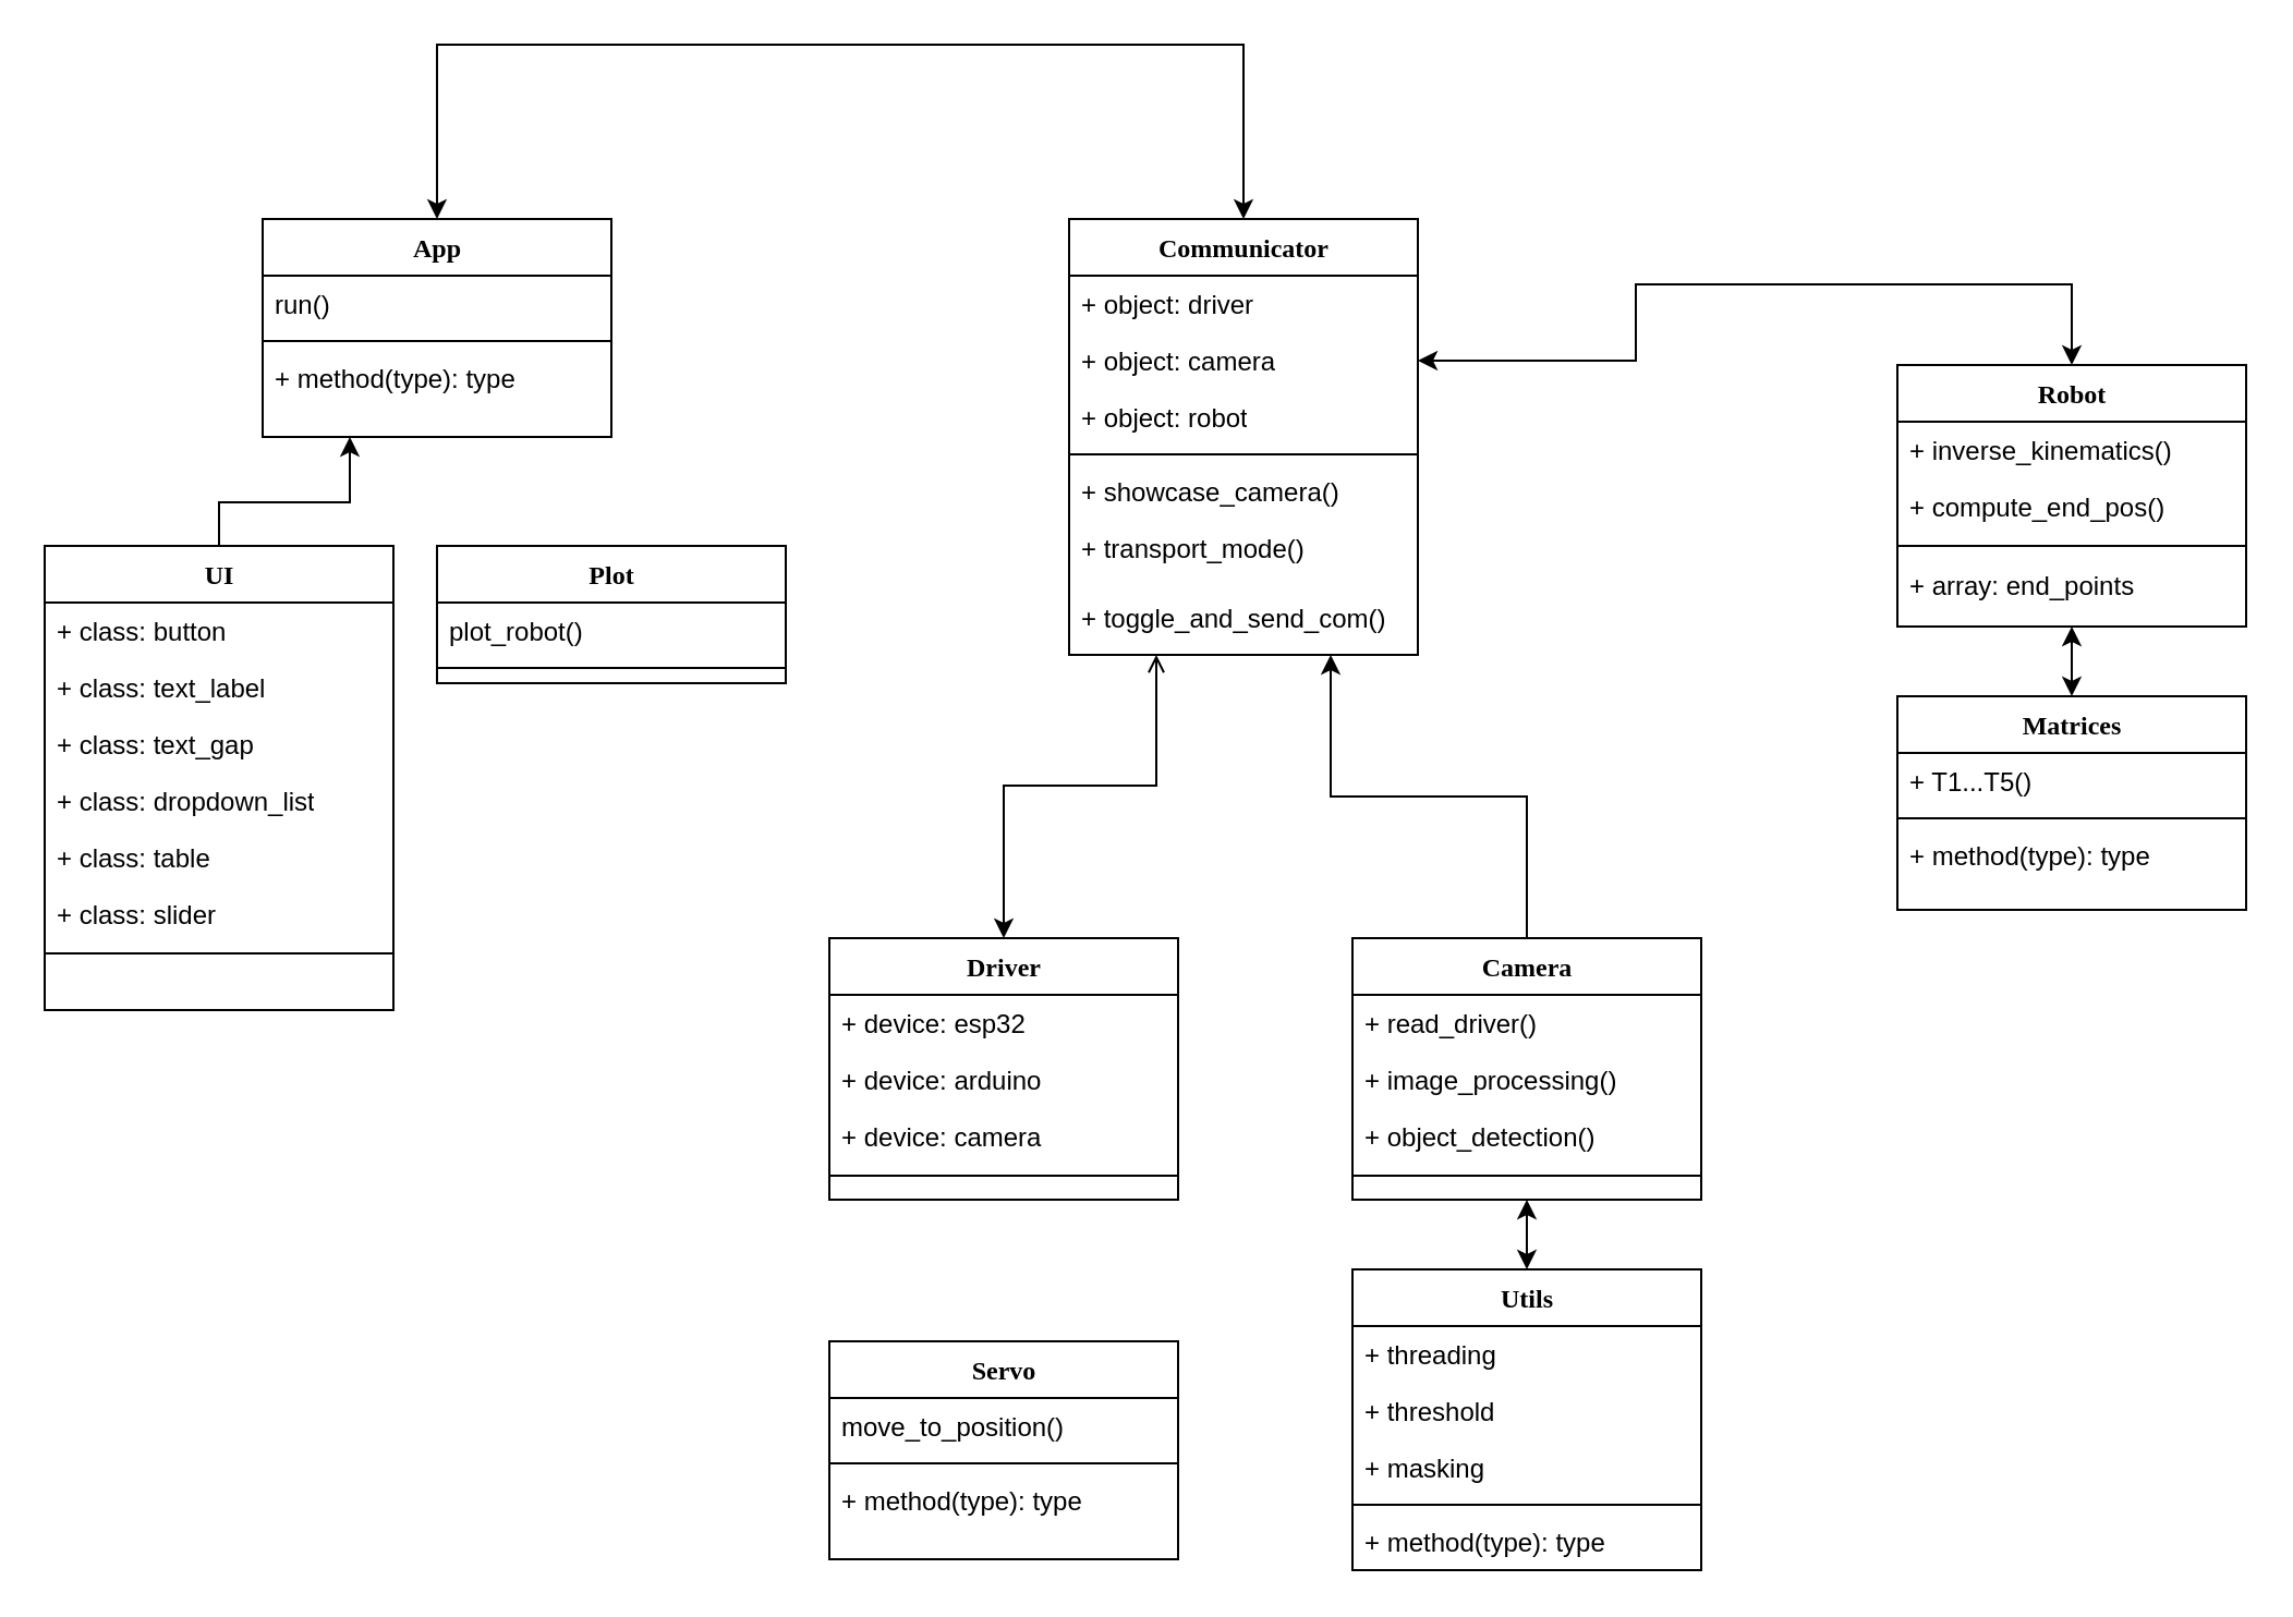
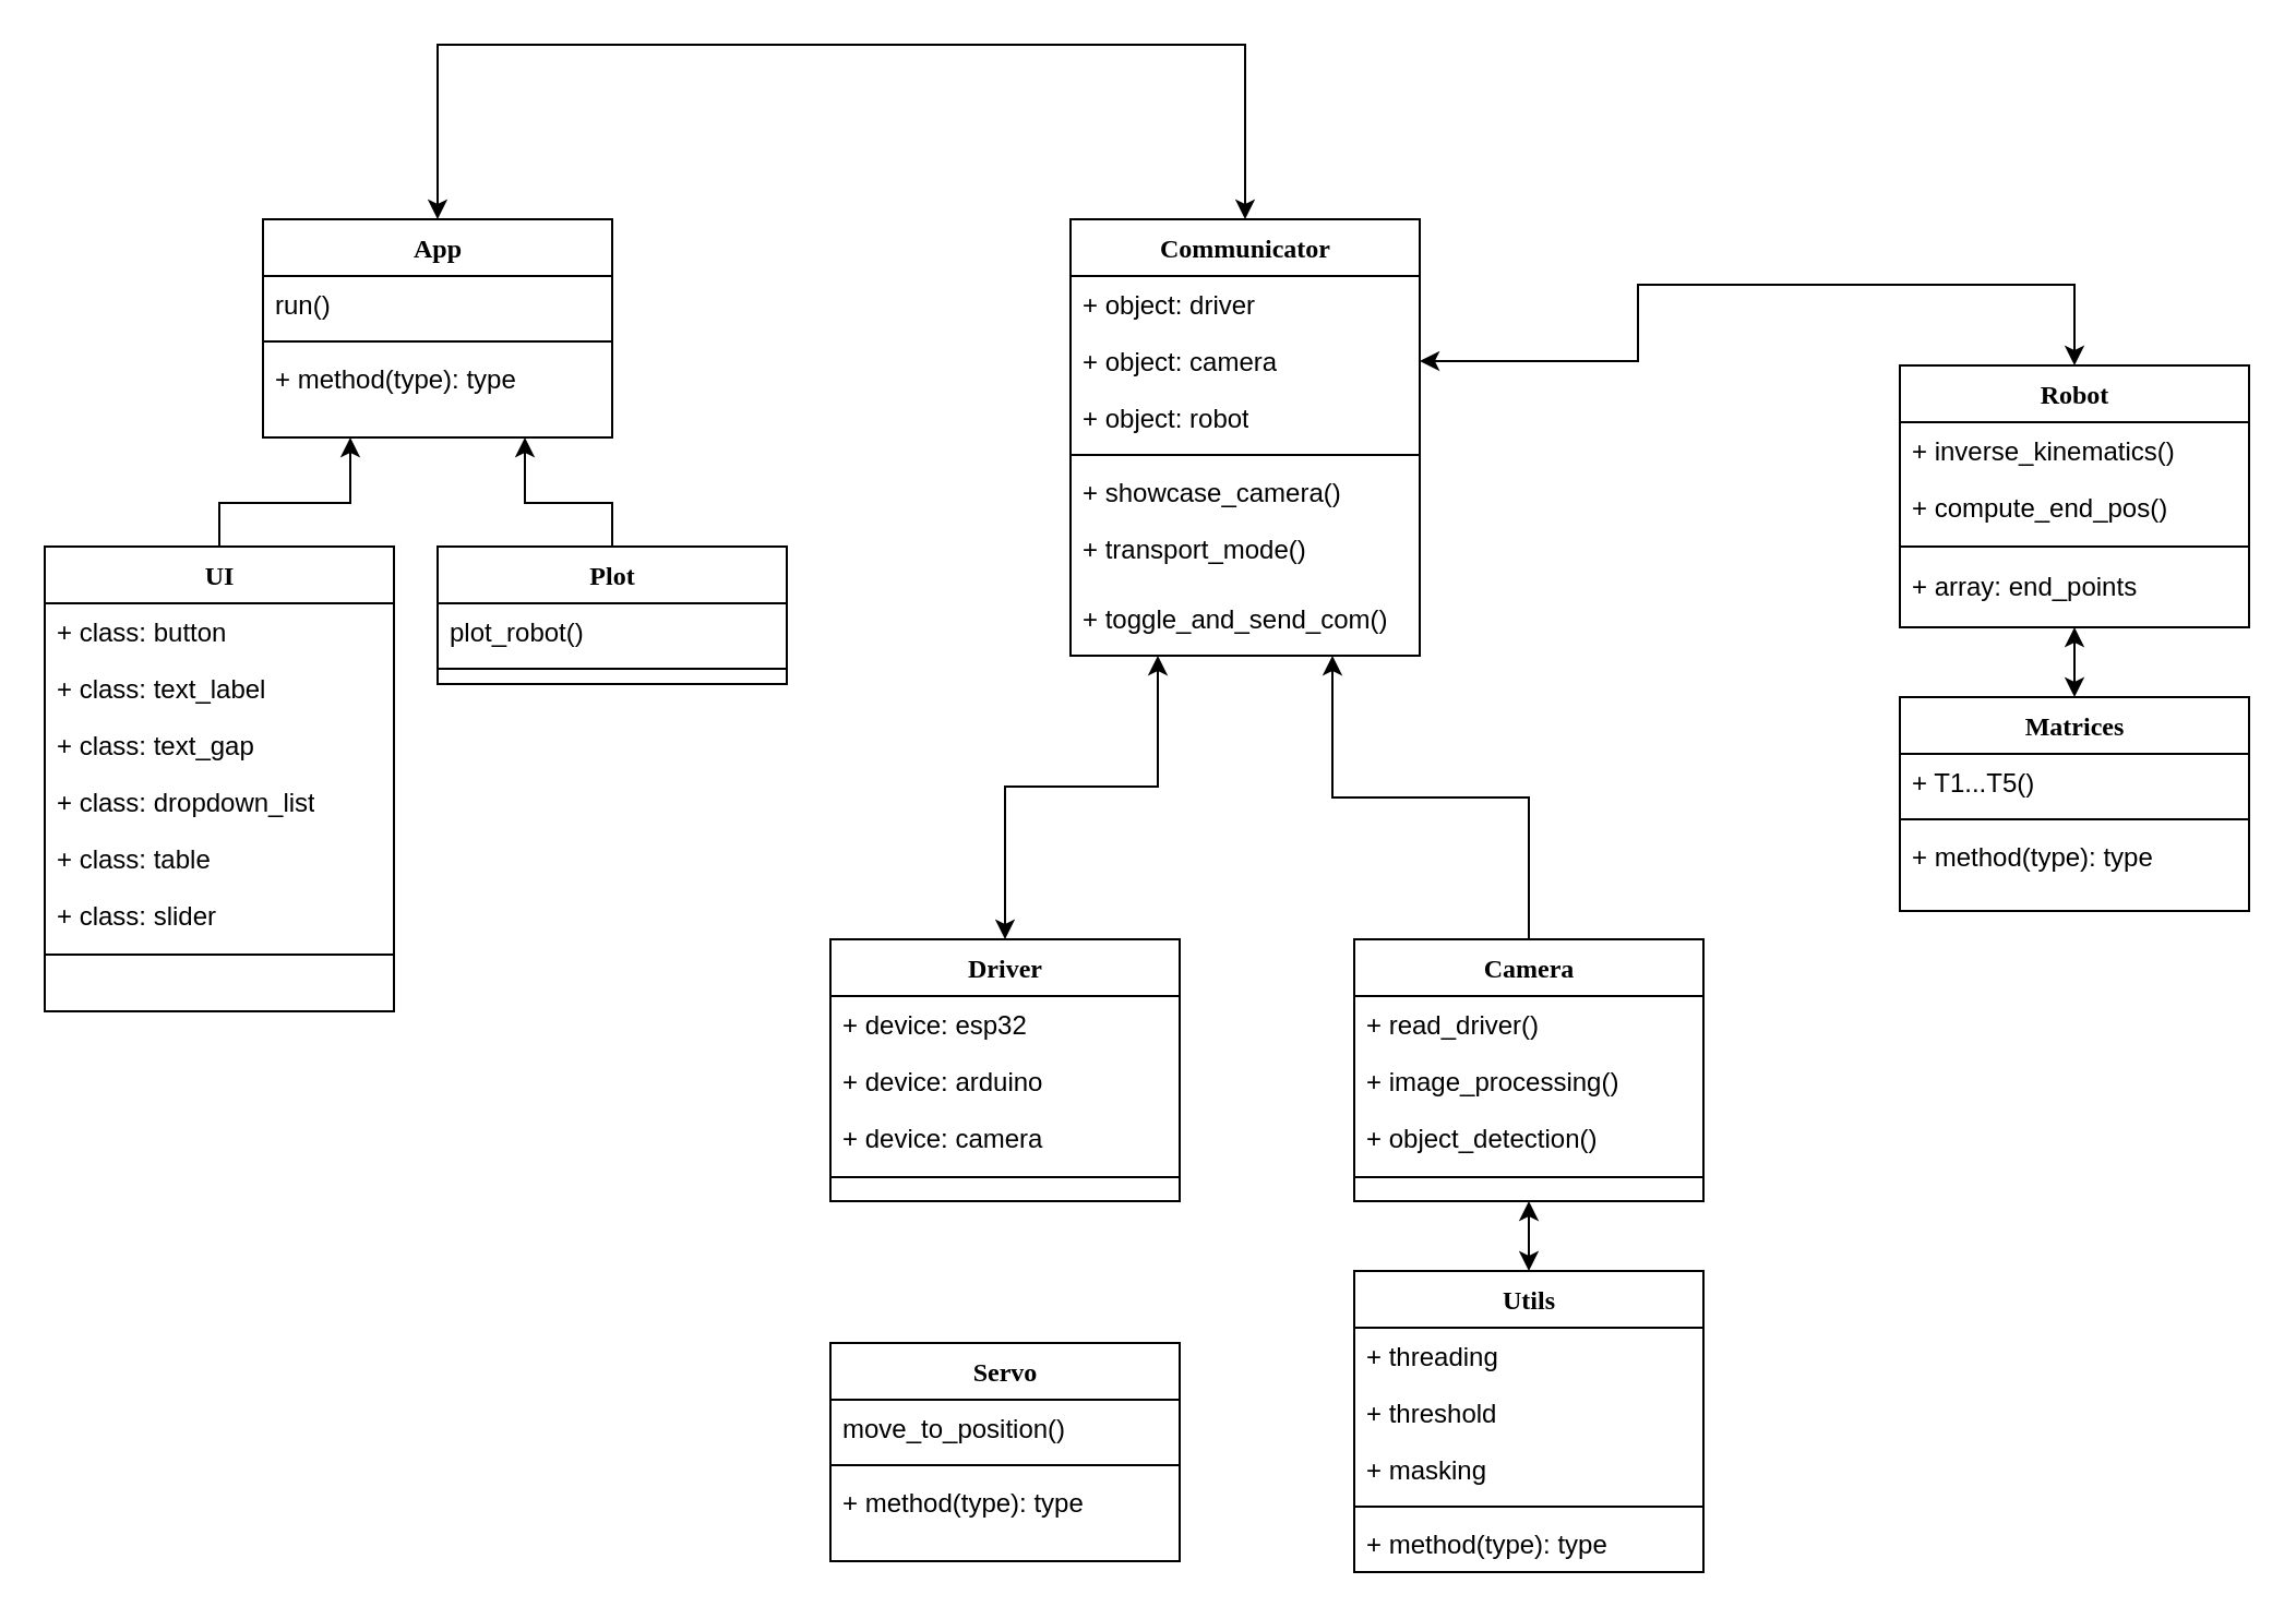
+ <mxCell id="27" value="" style="endArrow=classic;html=1;rounded=0;exitX=0.5;exitY=0;exitDx=0;exitDy=0;entryX=0.75;entryY=1;entryDx=0;entryDy=0;" edge="1" parent="1" source="22" target="2"><mxGeometry width="50" height="50" relative="1" as="geometry"><mxPoint x="390" y="430" as="sourcePoint" /><mxPoint x="440" y="380" as="targetPoint" /><Array as="points"><mxPoint x="280" y="230" /><mxPoint x="240" y="230" /></Array></mxGeometry></mxCell>
- <mxCell id="60" value="" style="endArrow=open;startArrow=classic;html=1;rounded=0;entryX=0.25;entryY=1;entryDx=0;entryDy=0;exitX=0.5;exitY=0;exitDx=0;exitDy=0;" edge="1" parent="1" source="32" target="6"><mxGeometry width="50" height="50" relative="1" as="geometry"><mxPoint x="550" y="400" as="sourcePoint" /><mxPoint x="600" y="350" as="targetPoint" /><Array as="points"><mxPoint x="460" y="360" /><mxPoint x="530" y="360" /></Array></mxGeometry></mxCell>
+ <mxCell id="60" value="" style="endArrow=classic;startArrow=classic;html=1;rounded=0;entryX=0.25;entryY=1;entryDx=0;entryDy=0;exitX=0.5;exitY=0;exitDx=0;exitDy=0;" edge="1" parent="1" source="32" target="6"><mxGeometry width="50" height="50" relative="1" as="geometry"><mxPoint x="550" y="400" as="sourcePoint" /><mxPoint x="600" y="350" as="targetPoint" /><Array as="points"><mxPoint x="460" y="360" /><mxPoint x="530" y="360" /></Array></mxGeometry></mxCell>
